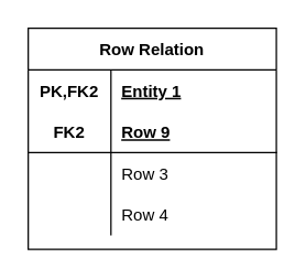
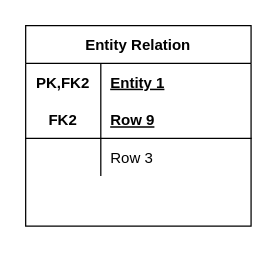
- <mxCell id="2" value="Row Relation" style="shape=table;startSize=30;container=1;collapsible=1;childLayout=tableLayout;fixedRows=1;rowLines=0;fontStyle=1;align=center;resizeLast=1;" parent="1" vertex="1"><mxGeometry x="20" y="20" width="180" height="160" as="geometry" /></mxCell>
+ <mxCell id="2" value="Entity Relation" style="shape=table;startSize=30;container=1;collapsible=1;childLayout=tableLayout;fixedRows=1;rowLines=0;fontStyle=1;align=center;resizeLast=1;" parent="1" vertex="1"><mxGeometry x="20" y="20" width="180" height="160" as="geometry" /></mxCell>
- <mxCell id="14" value="Row 4" style="shape=partialRectangle;connectable=0;fillColor=none;top=0;left=0;bottom=0;right=0;align=left;spacingLeft=6;overflow=hidden;" parent="12" vertex="1"><mxGeometry x="60" width="120" height="30" as="geometry" /></mxCell>
